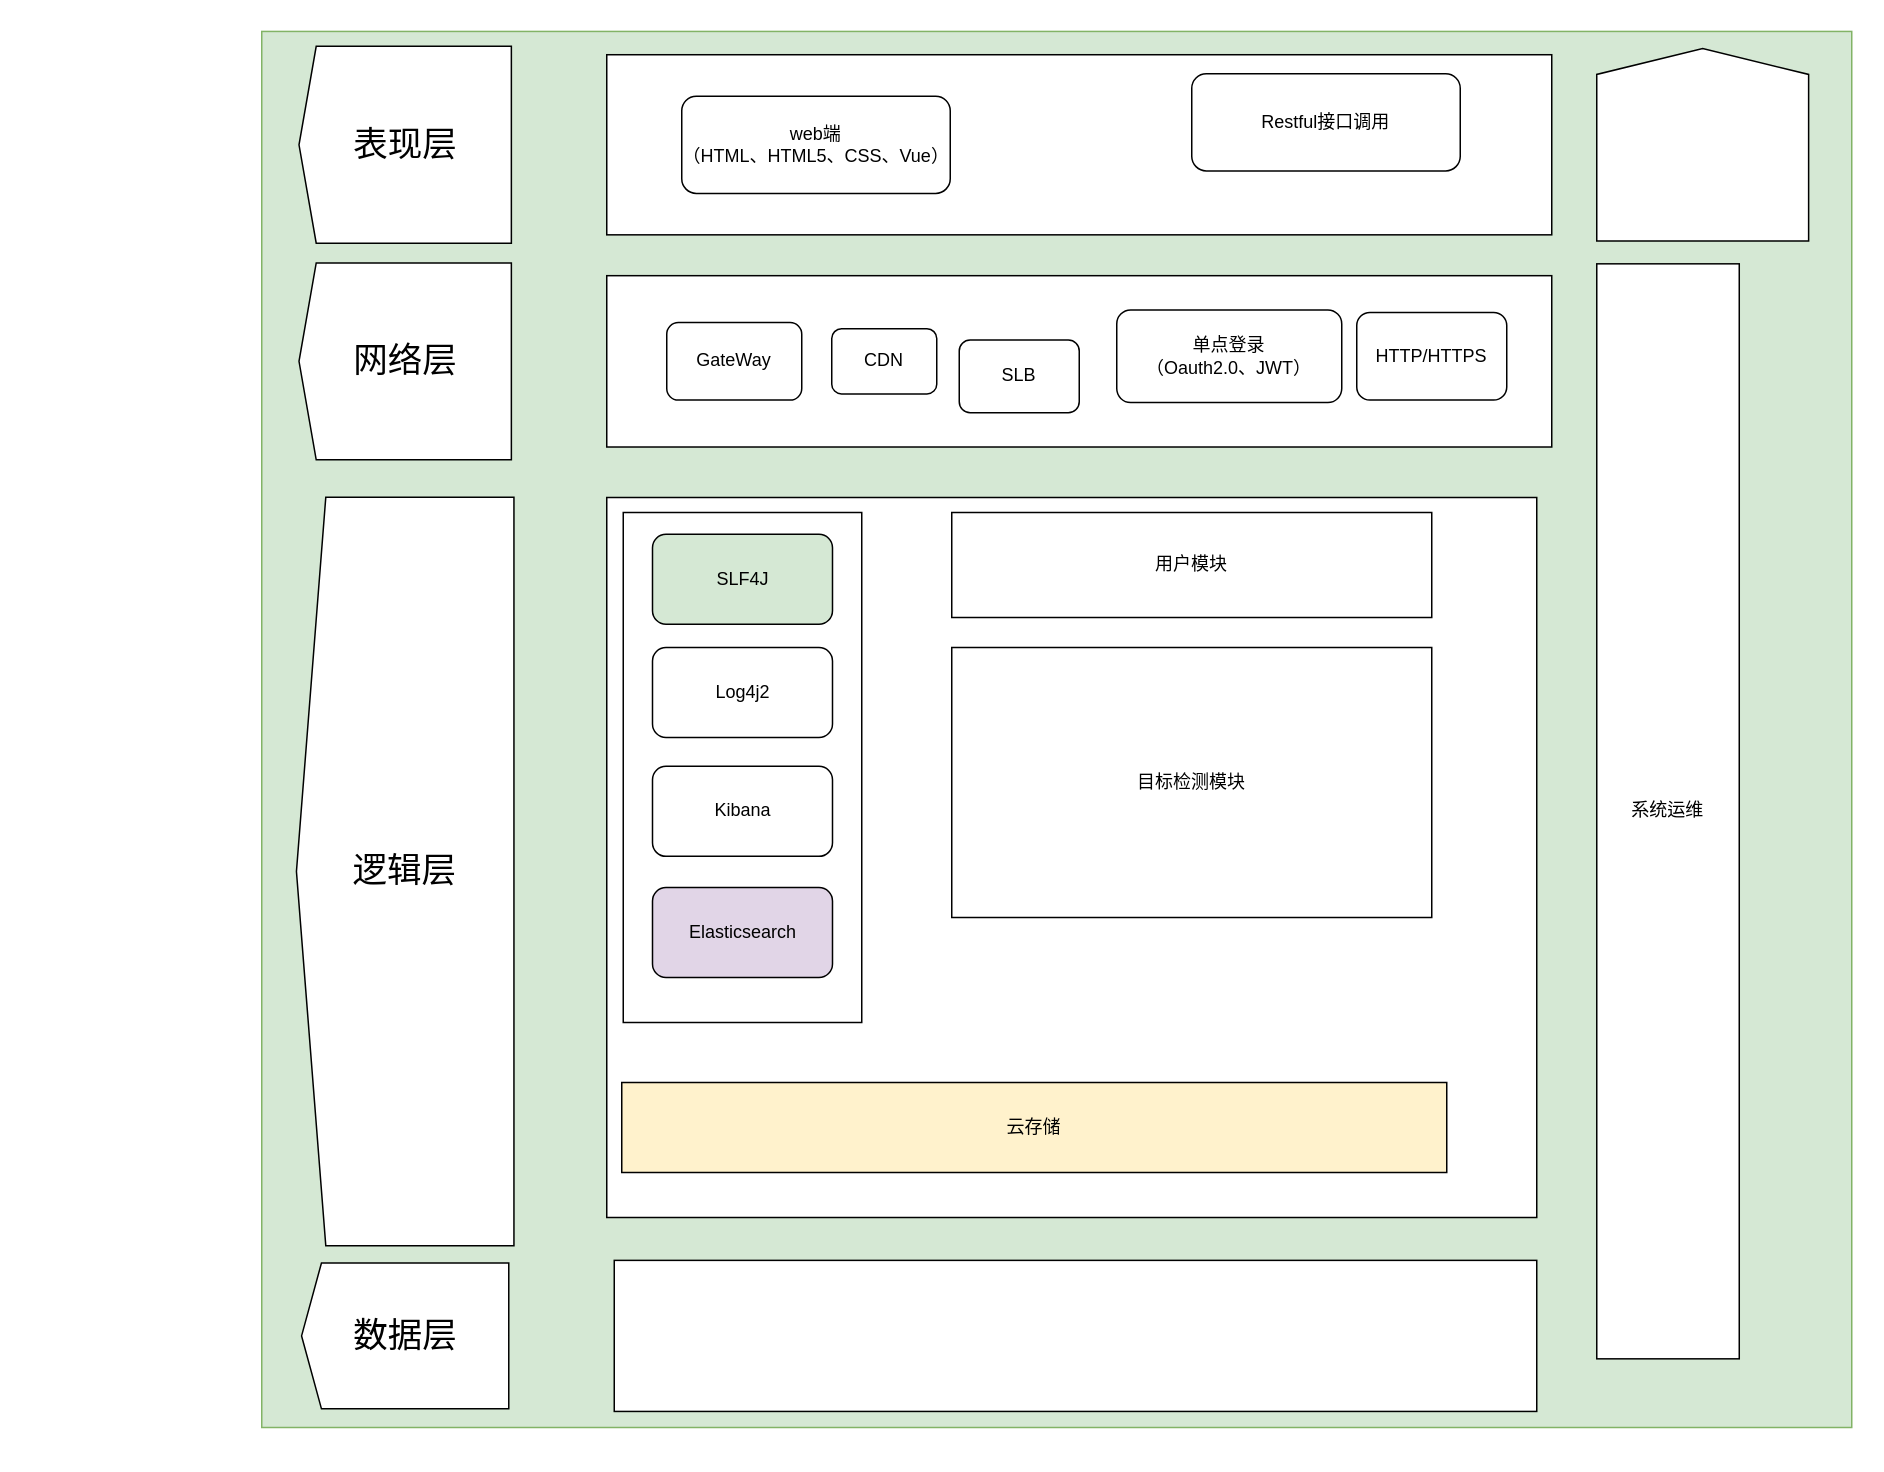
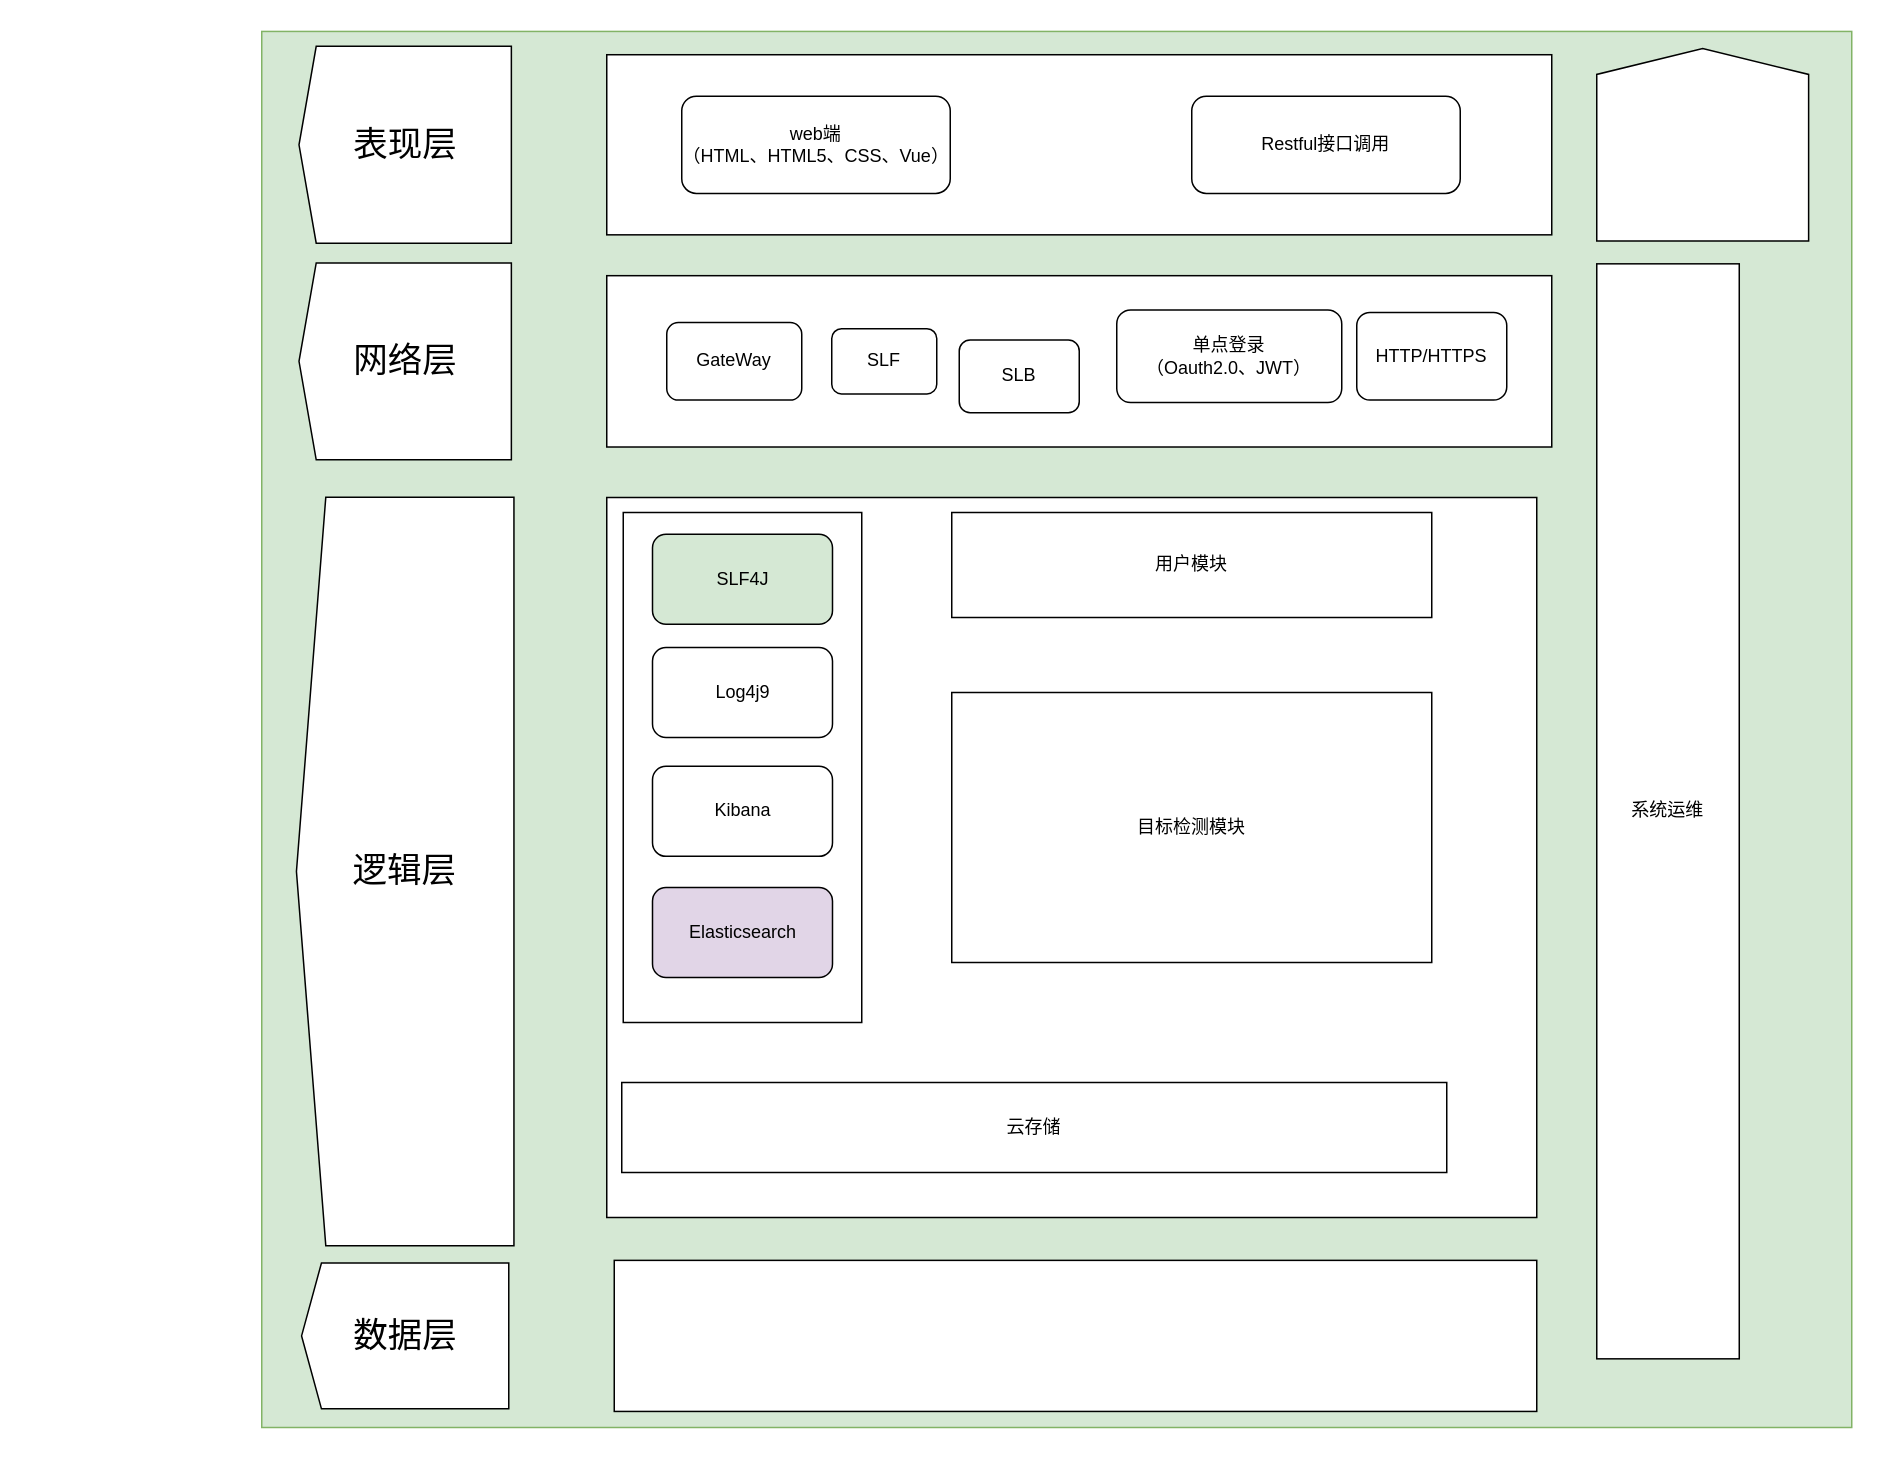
- <mxCell id="18" value="Restful接口调用" style="rounded=1;whiteSpace=wrap;html=1;" vertex="1" parent="1"><mxGeometry x="794" y="48.43" width="179" height="64.85" as="geometry" /></mxCell>
+ <mxCell id="18" value="Restful接口调用" style="rounded=1;whiteSpace=wrap;html=1;" vertex="1" parent="1"><mxGeometry x="794" y="63.43" width="179" height="64.85" as="geometry" /></mxCell>
- <mxCell id="19" value="CDN" style="rounded=1;whiteSpace=wrap;html=1;" vertex="1" parent="1"><mxGeometry x="554" y="218.5" width="70" height="43.45" as="geometry" /></mxCell>
+ <mxCell id="19" value="SLF" style="rounded=1;whiteSpace=wrap;html=1;" vertex="1" parent="1"><mxGeometry x="554" y="218.5" width="70" height="43.45" as="geometry" /></mxCell>
- <mxCell id="25" value="Log4j2" style="rounded=1;whiteSpace=wrap;html=1;" vertex="1" parent="1"><mxGeometry x="434.5" y="431" width="120" height="60" as="geometry" /></mxCell>
+ <mxCell id="25" value="Log4j9" style="rounded=1;whiteSpace=wrap;html=1;" vertex="1" parent="1"><mxGeometry x="434.5" y="431" width="120" height="60" as="geometry" /></mxCell>
- <mxCell id="12" value="目标检测模块" style="rounded=0;whiteSpace=wrap;html=1;" vertex="1" parent="1"><mxGeometry x="634" y="431" width="320" height="180" as="geometry" /></mxCell>
+ <mxCell id="12" value="目标检测模块" style="rounded=0;whiteSpace=wrap;html=1;" vertex="1" parent="1"><mxGeometry x="634" y="461" width="320" height="180" as="geometry" /></mxCell>
- <mxCell id="15" value="云存储" style="rounded=0;whiteSpace=wrap;html=1;fillColor=#fff2cc;" vertex="1" parent="1"><mxGeometry x="414" y="721" width="550" height="60" as="geometry" /></mxCell>
+ <mxCell id="15" value="云存储" style="rounded=0;whiteSpace=wrap;html=1;" vertex="1" parent="1"><mxGeometry x="414" y="721" width="550" height="60" as="geometry" /></mxCell>
